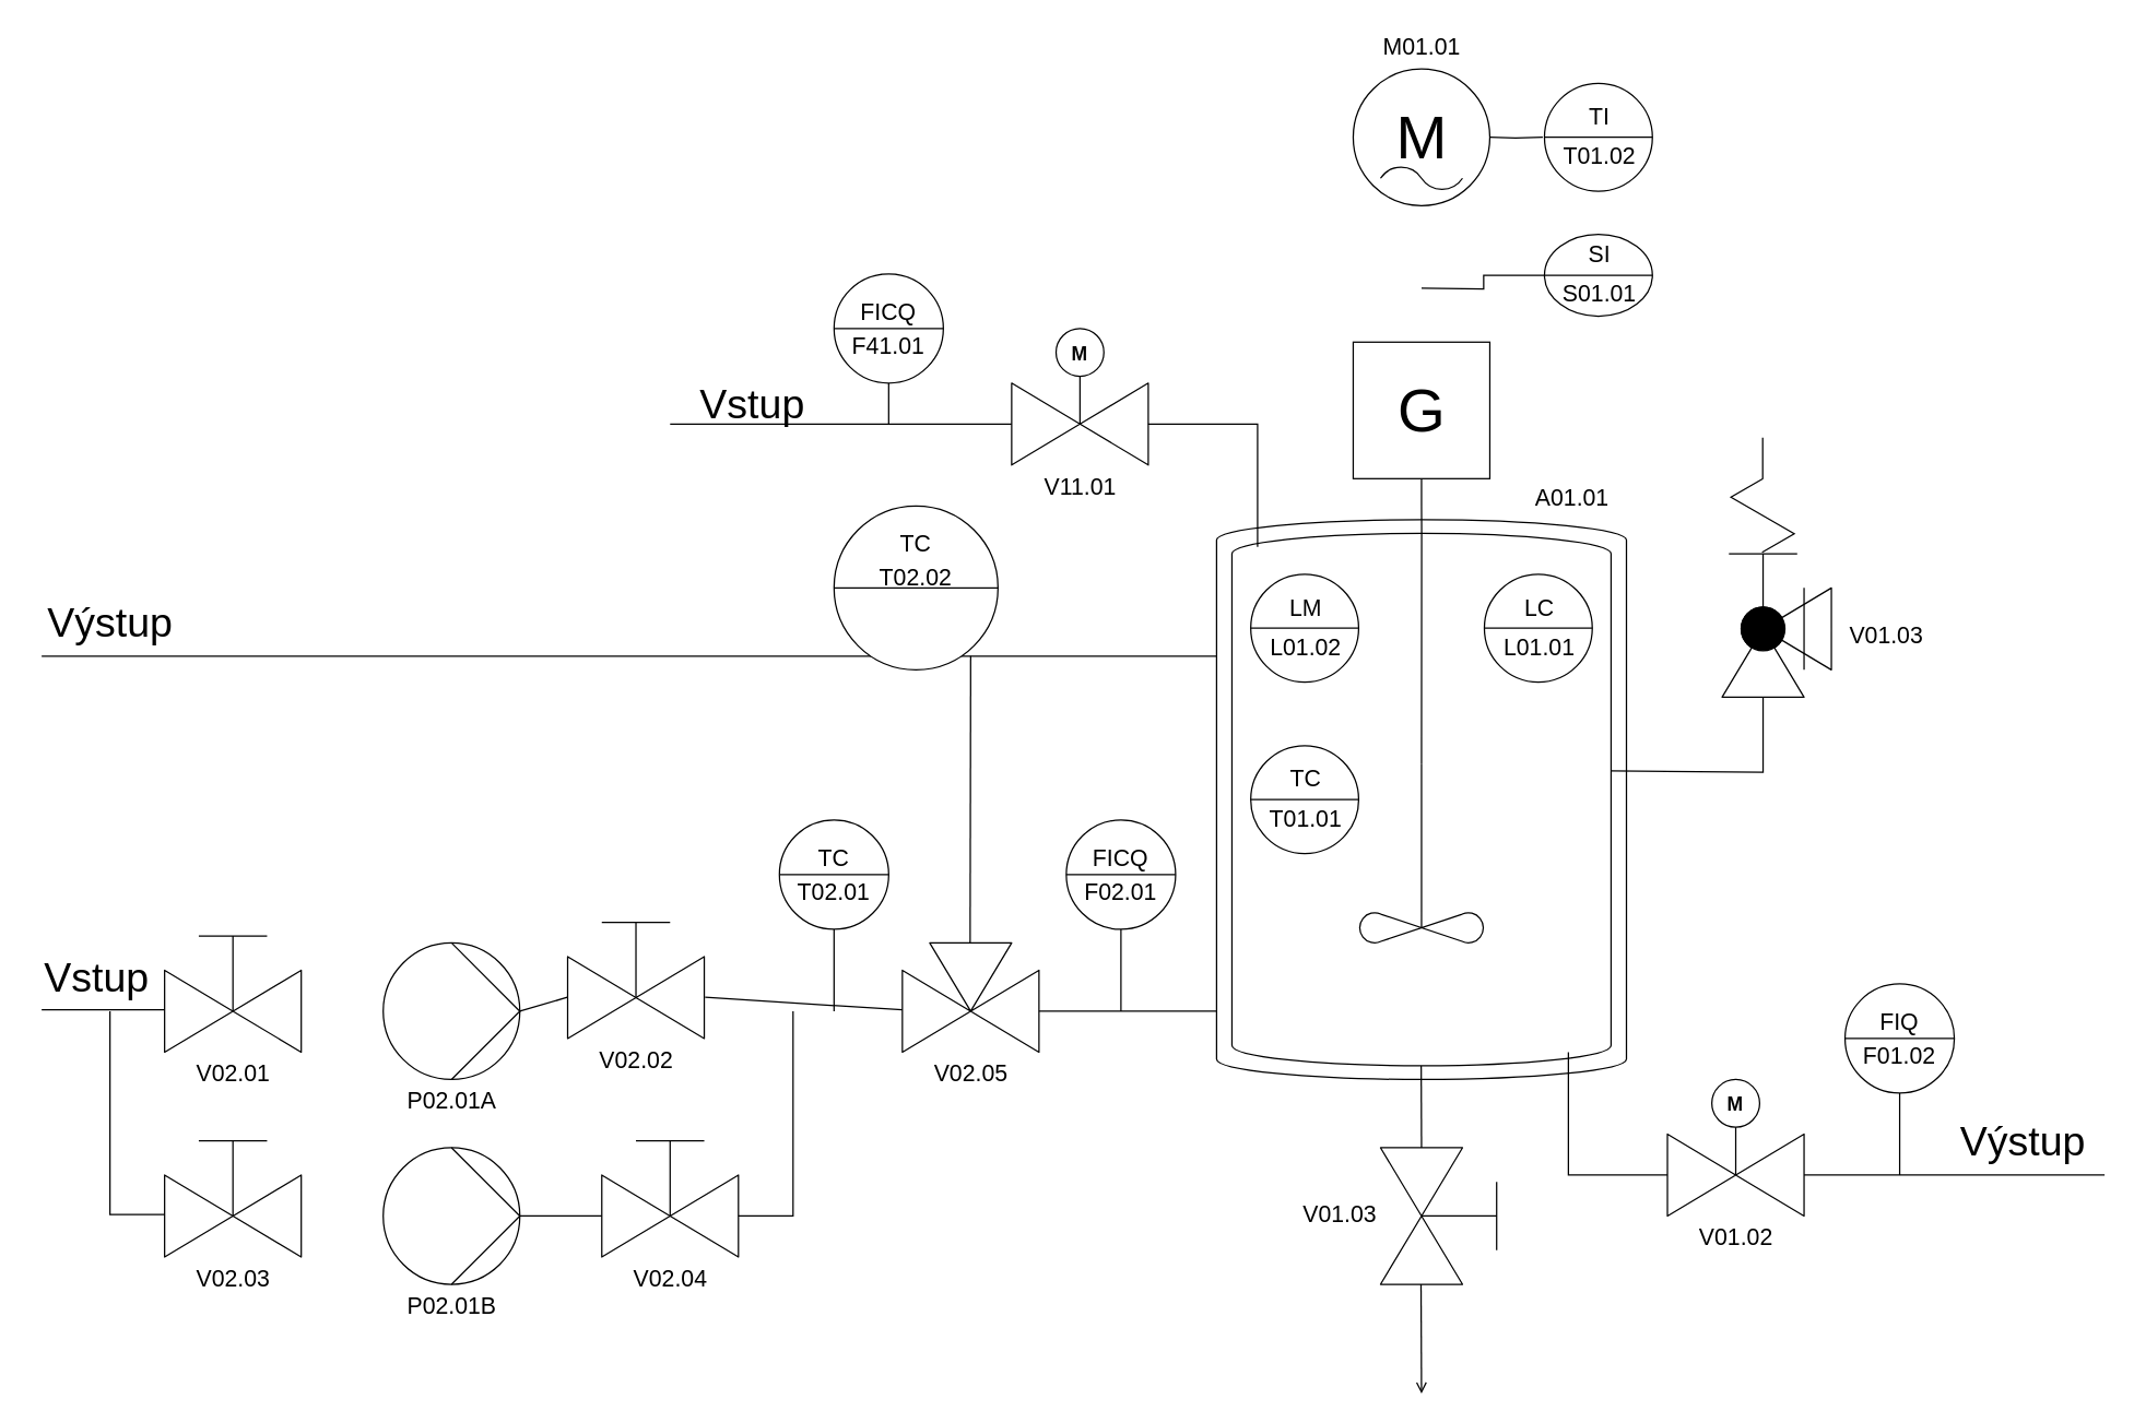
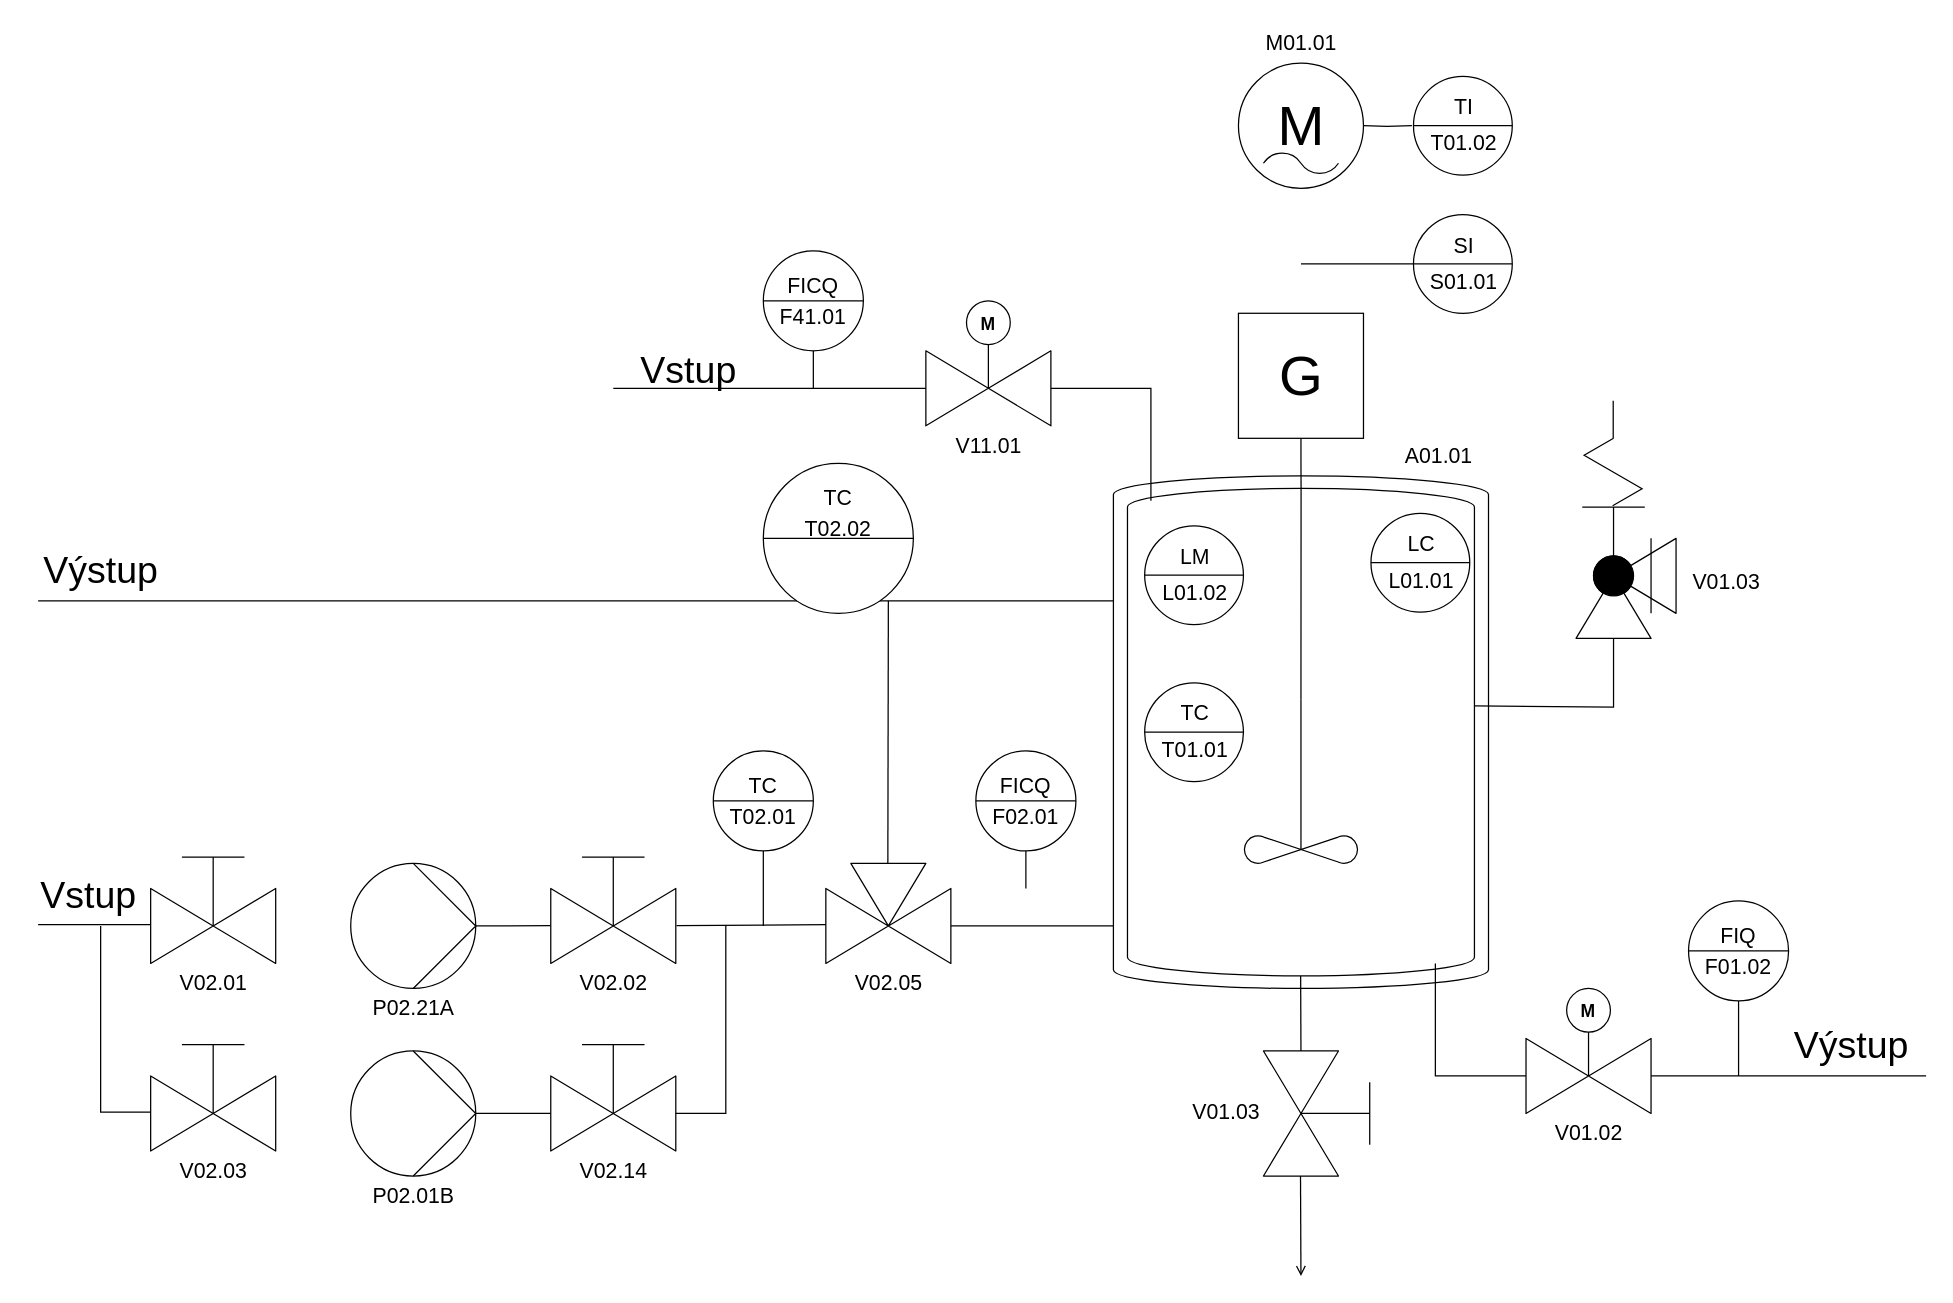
- <mxCell id="45" value="&lt;table cellpadding=&quot;4&quot; cellspacing=&quot;0&quot; border=&quot;0&quot; style=&quot;width: 100%; height: 100%; font-size: 17px;&quot;&gt;&lt;tbody&gt;&lt;tr&gt;&lt;td&gt;&lt;font style=&quot;font-size: 17px;&quot;&gt;SI&lt;/font&gt;&lt;/td&gt;&lt;/tr&gt;&lt;tr&gt;&lt;td&gt;S01.01&lt;/td&gt;&lt;/tr&gt;&lt;/tbody&gt;&lt;/table&gt; " style="html=1;outlineConnect=0;align=center;dashed=0;aspect=fixed;shape=mxgraph.pid2inst.discInst;mounting=room" vertex="1" parent="1"><mxGeometry x="1130" y="171" width="79" height="60" as="geometry" /></mxCell>
+ <mxCell id="45" value="&lt;table cellpadding=&quot;4&quot; cellspacing=&quot;0&quot; border=&quot;0&quot; style=&quot;width: 100%; height: 100%; font-size: 17px;&quot;&gt;&lt;tbody&gt;&lt;tr&gt;&lt;td&gt;&lt;font style=&quot;font-size: 17px;&quot;&gt;SI&lt;/font&gt;&lt;/td&gt;&lt;/tr&gt;&lt;tr&gt;&lt;td&gt;S01.01&lt;/td&gt;&lt;/tr&gt;&lt;/tbody&gt;&lt;/table&gt; " style="html=1;outlineConnect=0;align=center;dashed=0;aspect=fixed;shape=mxgraph.pid2inst.discInst;mounting=room" vertex="1" parent="1"><mxGeometry x="1130" y="171" width="79" height="79" as="geometry" /></mxCell>
- <mxCell id="39" value="&lt;table cellpadding=&quot;4&quot; cellspacing=&quot;0&quot; border=&quot;0&quot; style=&quot;width: 100%; height: 100%; font-size: 17px;&quot;&gt;&lt;tbody&gt;&lt;tr&gt;&lt;td&gt;LC&lt;/td&gt;&lt;/tr&gt;&lt;tr&gt;&lt;td&gt;L01.01&lt;/td&gt;&lt;/tr&gt;&lt;/tbody&gt;&lt;/table&gt; " style="html=1;outlineConnect=0;align=center;dashed=0;aspect=fixed;shape=mxgraph.pid2inst.discInst;mounting=room" vertex="1" parent="1"><mxGeometry x="1086" y="420" width="79" height="79" as="geometry" /></mxCell>
+ <mxCell id="39" value="&lt;table cellpadding=&quot;4&quot; cellspacing=&quot;0&quot; border=&quot;0&quot; style=&quot;width: 100%; height: 100%; font-size: 17px;&quot;&gt;&lt;tbody&gt;&lt;tr&gt;&lt;td&gt;LC&lt;/td&gt;&lt;/tr&gt;&lt;tr&gt;&lt;td&gt;L01.01&lt;/td&gt;&lt;/tr&gt;&lt;/tbody&gt;&lt;/table&gt; " style="html=1;outlineConnect=0;align=center;dashed=0;aspect=fixed;shape=mxgraph.pid2inst.discInst;mounting=room" vertex="1" parent="1"><mxGeometry x="1096" y="410" width="79" height="79" as="geometry" /></mxCell>
- <mxCell id="40" value="&lt;p style=&quot;line-height: 100%; font-size: 17px;&quot;&gt;&lt;/p&gt;&lt;table cellpadding=&quot;0&quot; cellspacing=&quot;0&quot; style=&quot;width: 100%; height: 100%; font-size: 17px;&quot;&gt;&lt;tbody&gt;&lt;tr&gt;&lt;td height=&quot;25&quot;&gt;&lt;font style=&quot;font-size: 17px;&quot;&gt;FICQ&lt;/font&gt;&lt;/td&gt;&lt;/tr&gt;&lt;tr&gt;&lt;td height=&quot;25&quot;&gt;F02.01&lt;/td&gt;&lt;/tr&gt;&lt;tr&gt;&lt;td valign=&quot;bottom&quot;&gt;&lt;/td&gt;&lt;/tr&gt;&lt;/tbody&gt;&lt;/table&gt;&lt;p&gt;&lt;/p&gt;" style="html=1;outlineConnect=0;align=center;dashed=0;shape=mxgraph.pid2inst.indicator;mounting=room;overflow=fill;indType=inst" vertex="1" parent="1"><mxGeometry x="780" y="600" width="80" height="140" as="geometry" /></mxCell>
+ <mxCell id="40" value="&lt;p style=&quot;line-height: 100%; font-size: 17px;&quot;&gt;&lt;/p&gt;&lt;table cellpadding=&quot;0&quot; cellspacing=&quot;0&quot; style=&quot;width: 100%; height: 100%; font-size: 17px;&quot;&gt;&lt;tbody&gt;&lt;tr&gt;&lt;td height=&quot;25&quot;&gt;&lt;font style=&quot;font-size: 17px;&quot;&gt;FICQ&lt;/font&gt;&lt;/td&gt;&lt;/tr&gt;&lt;tr&gt;&lt;td height=&quot;25&quot;&gt;F02.01&lt;/td&gt;&lt;/tr&gt;&lt;tr&gt;&lt;td valign=&quot;bottom&quot;&gt;&lt;/td&gt;&lt;/tr&gt;&lt;/tbody&gt;&lt;/table&gt;&lt;p&gt;&lt;/p&gt;" style="html=1;outlineConnect=0;align=center;dashed=0;shape=mxgraph.pid2inst.indicator;mounting=room;overflow=fill;indType=inst" vertex="1" parent="1"><mxGeometry x="780" y="600" width="80" height="110" as="geometry" /></mxCell>
- <mxCell id="6" value="&lt;font style=&quot;font-size: 17px;&quot;&gt;V02.02&lt;/font&gt;" style="verticalLabelPosition=bottom;align=center;html=1;verticalAlign=top;pointerEvents=1;dashed=0;shape=mxgraph.pid2valves.valve;valveType=gate;actuator=man" vertex="1" parent="1"><mxGeometry x="415" y="660" width="100" height="100" as="geometry" /></mxCell>
+ <mxCell id="6" value="&lt;font style=&quot;font-size: 17px;&quot;&gt;V02.02&lt;/font&gt;" style="verticalLabelPosition=bottom;align=center;html=1;verticalAlign=top;pointerEvents=1;dashed=0;shape=mxgraph.pid2valves.valve;valveType=gate;actuator=man" vertex="1" parent="1"><mxGeometry x="440" y="670" width="100" height="100" as="geometry" /></mxCell>
- <mxCell id="13" value="&lt;font style=&quot;font-size: 17px;&quot;&gt;P02.01A&lt;/font&gt;" style="shape=mxgraph.pid.pumps_-_iso.pump_(liquid);html=1;pointerEvents=1;align=center;verticalLabelPosition=bottom;verticalAlign=top;dashed=0;" vertex="1" parent="1"><mxGeometry x="280" y="690" width="100" height="100" as="geometry" /></mxCell>
+ <mxCell id="13" value="&lt;font style=&quot;font-size: 17px;&quot;&gt;P02.21A&lt;/font&gt;" style="shape=mxgraph.pid.pumps_-_iso.pump_(liquid);html=1;pointerEvents=1;align=center;verticalLabelPosition=bottom;verticalAlign=top;dashed=0;" vertex="1" parent="1"><mxGeometry x="280" y="690" width="100" height="100" as="geometry" /></mxCell>
- <mxCell id="17" value="&lt;font style=&quot;font-size: 17px;&quot;&gt;V02.04&lt;/font&gt;" style="verticalLabelPosition=bottom;align=center;html=1;verticalAlign=top;pointerEvents=1;dashed=0;shape=mxgraph.pid2valves.valve;valveType=gate;actuator=man" vertex="1" parent="1"><mxGeometry x="440" y="820" width="100" height="100" as="geometry" /></mxCell>
+ <mxCell id="17" value="&lt;font style=&quot;font-size: 17px;&quot;&gt;V02.14&lt;/font&gt;" style="verticalLabelPosition=bottom;align=center;html=1;verticalAlign=top;pointerEvents=1;dashed=0;shape=mxgraph.pid2valves.valve;valveType=gate;actuator=man" vertex="1" parent="1"><mxGeometry x="440" y="820" width="100" height="100" as="geometry" /></mxCell>
